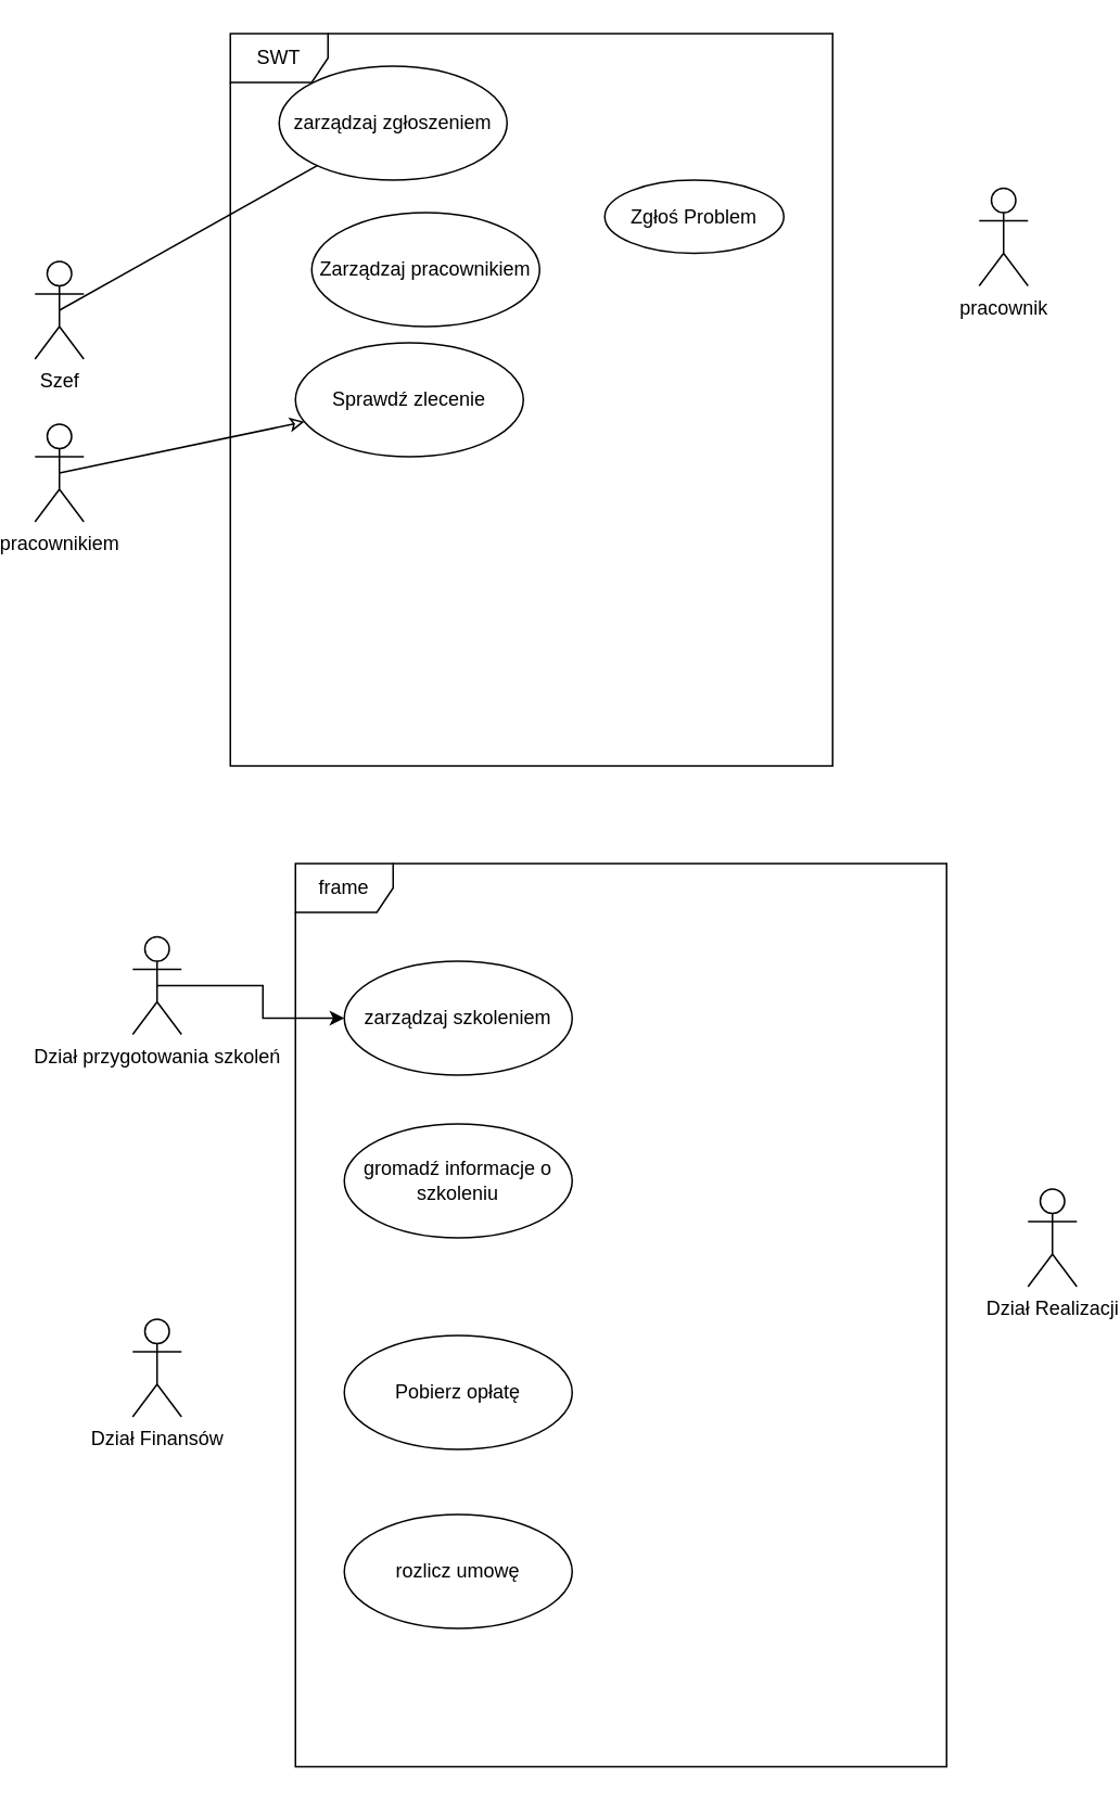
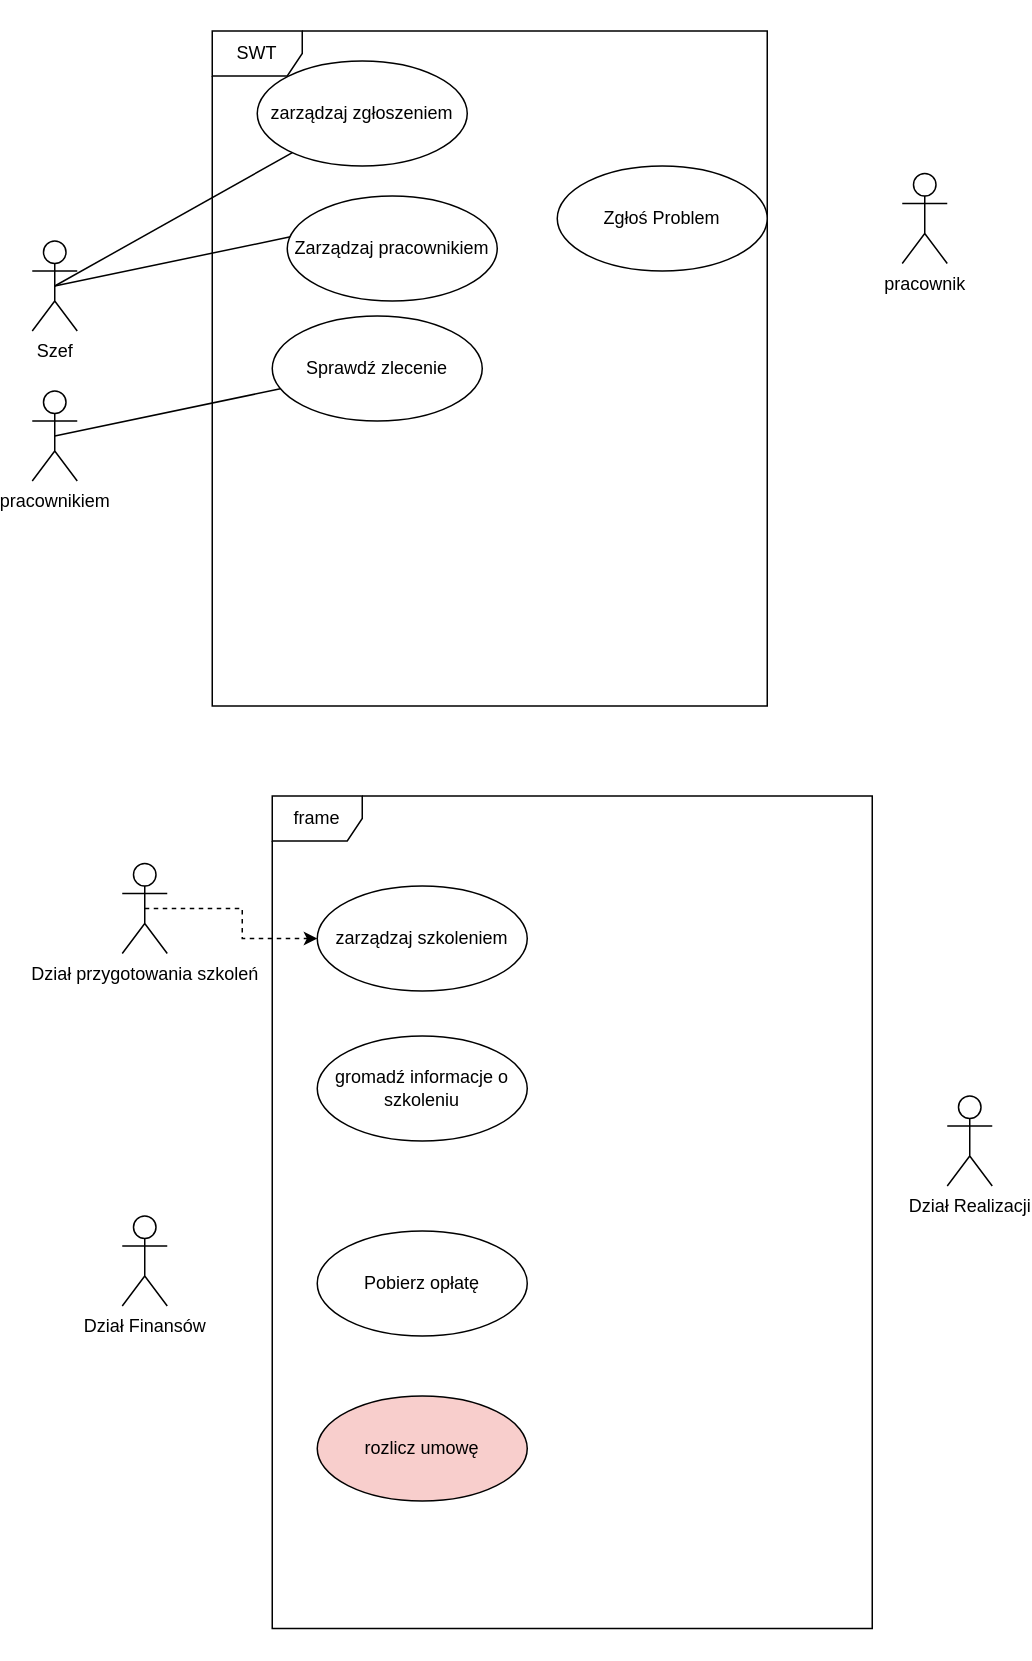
- <mxCell id="12" value="Zgłoś Problem" style="ellipse;whiteSpace=wrap;html=1;" vertex="1" parent="1"><mxGeometry x="370" y="110" width="110" height="45" as="geometry" /></mxCell>
+ <mxCell id="12" value="Zgłoś Problem" style="ellipse;whiteSpace=wrap;html=1;" vertex="1" parent="1"><mxGeometry x="370" y="110" width="140" height="70" as="geometry" /></mxCell>
+ <mxCell id="4" style="rounded=0;orthogonalLoop=1;jettySize=auto;html=1;entryX=0.021;entryY=0.386;entryDx=0;entryDy=0;entryPerimeter=0;endArrow=none;endFill=0;exitX=0.5;exitY=0.5;exitDx=0;exitDy=0;exitPerimeter=0;" edge="1" parent="1" source="5" target="10"><mxGeometry relative="1" as="geometry" /></mxCell>
- <mxCell id="6" style="rounded=0;orthogonalLoop=1;jettySize=auto;html=1;exitX=0.5;exitY=0.5;exitDx=0;exitDy=0;exitPerimeter=0;endArrow=classic;endFill=0;" edge="1" parent="1" source="7" target="11"><mxGeometry relative="1" as="geometry" /></mxCell>
+ <mxCell id="6" style="rounded=0;orthogonalLoop=1;jettySize=auto;html=1;exitX=0.5;exitY=0.5;exitDx=0;exitDy=0;exitPerimeter=0;endArrow=none;endFill=0;" edge="1" parent="1" source="7" target="11"><mxGeometry relative="1" as="geometry" /></mxCell>
- <mxCell id="14" style="edgeStyle=orthogonalEdgeStyle;rounded=0;orthogonalLoop=1;jettySize=auto;html=1;exitX=0.5;exitY=0.5;exitDx=0;exitDy=0;exitPerimeter=0;" edge="1" parent="1" source="15" target="18"><mxGeometry relative="1" as="geometry" /></mxCell>
+ <mxCell id="14" style="edgeStyle=orthogonalEdgeStyle;rounded=0;orthogonalLoop=1;jettySize=auto;html=1;exitX=0.5;exitY=0.5;exitDx=0;exitDy=0;exitPerimeter=0;dashed=1;" edge="1" parent="1" source="15" target="18"><mxGeometry relative="1" as="geometry" /></mxCell>
- <mxCell id="21" value="rozlicz umowę" style="ellipse;whiteSpace=wrap;html=1;" vertex="1" parent="1"><mxGeometry x="210" y="930" width="140" height="70" as="geometry" /></mxCell>
+ <mxCell id="21" value="rozlicz umowę" style="ellipse;whiteSpace=wrap;html=1;fillColor=#f8cecc;" vertex="1" parent="1"><mxGeometry x="210" y="930" width="140" height="70" as="geometry" /></mxCell>
